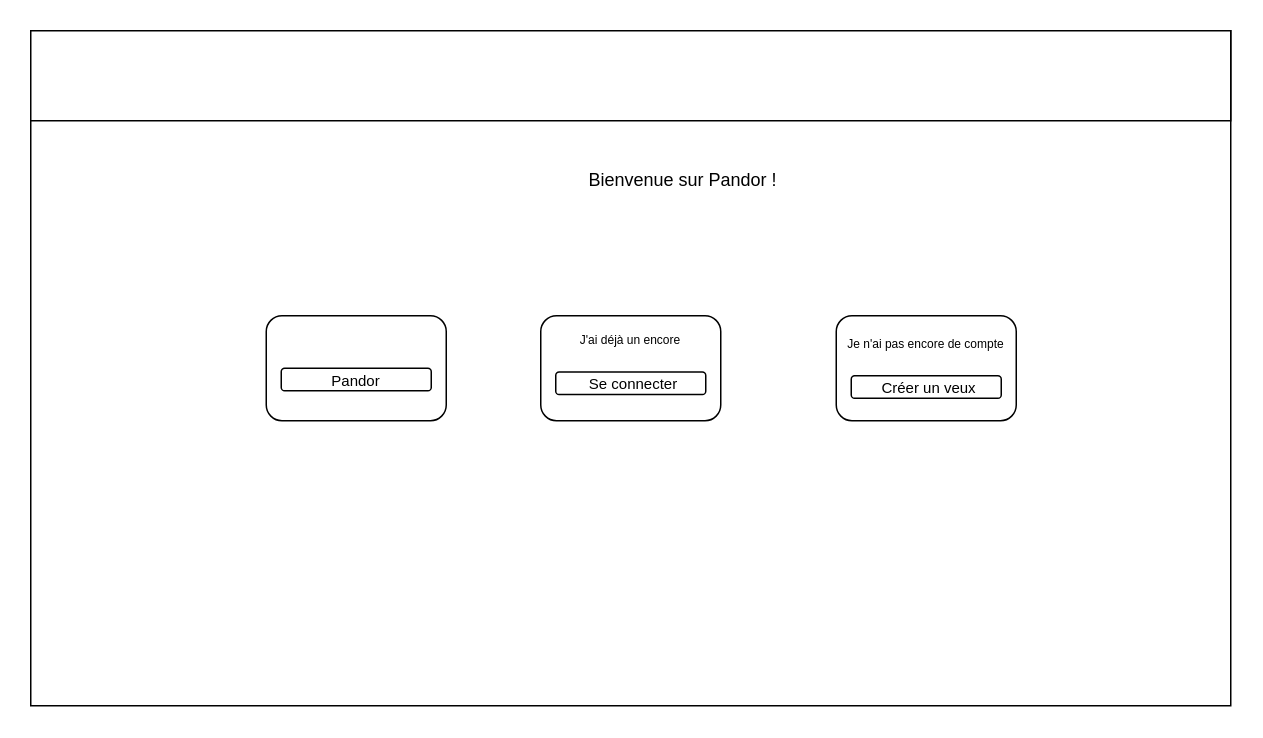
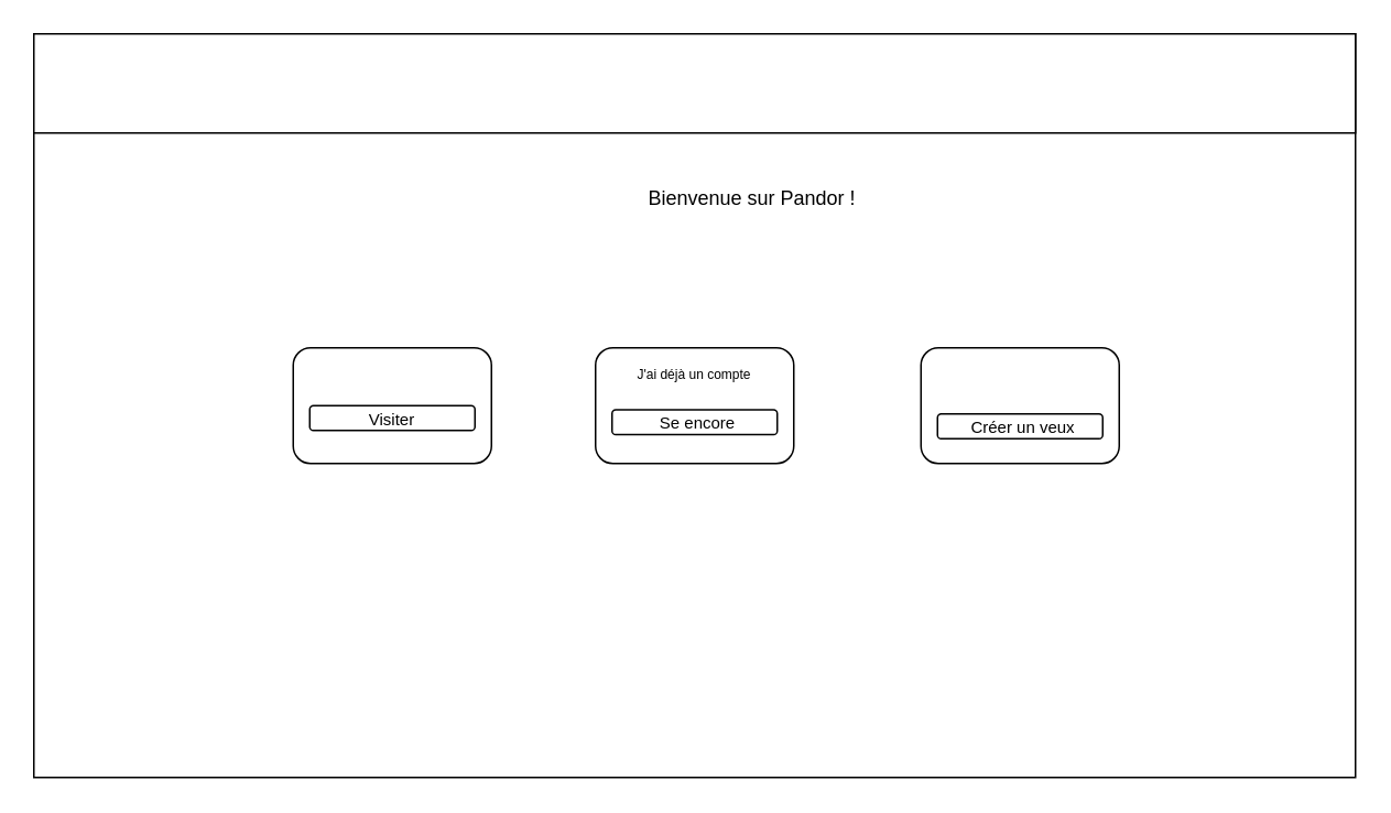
- <mxCell id="10" value="&lt;font style=&quot;font-size: 8px&quot;&gt;J'ai déjà un encore&lt;/font&gt;" style="text;html=1;strokeColor=none;fillColor=none;align=center;verticalAlign=middle;whiteSpace=wrap;rounded=0;" vertex="1" parent="1"><mxGeometry x="360" y="210" width="120" height="30" as="geometry" /></mxCell>
+ <mxCell id="10" value="&lt;font style=&quot;font-size: 8px&quot;&gt;J'ai déjà un compte&lt;/font&gt;" style="text;html=1;strokeColor=none;fillColor=none;align=center;verticalAlign=middle;whiteSpace=wrap;rounded=0;" vertex="1" parent="1"><mxGeometry x="360" y="210" width="120" height="30" as="geometry" /></mxCell>
- <mxCell id="13" value="&lt;font style=&quot;font-size: 8px&quot;&gt;Je n'ai pas encore de compte&lt;br&gt;&lt;/font&gt;" style="text;html=1;strokeColor=none;fillColor=none;align=center;verticalAlign=middle;whiteSpace=wrap;rounded=0;" vertex="1" parent="1"><mxGeometry x="557" y="212.5" width="120" height="30" as="geometry" /></mxCell>
- <mxCell id="9" value="&lt;font style=&quot;font-size: 10px&quot;&gt;Pandor&lt;/font&gt;" style="text;html=1;strokeColor=none;fillColor=none;align=center;verticalAlign=middle;whiteSpace=wrap;rounded=0;" vertex="1" parent="1"><mxGeometry x="217" y="242.5" width="40" height="20" as="geometry" /></mxCell>
+ <mxCell id="9" value="&lt;font style=&quot;font-size: 10px&quot;&gt;Visiter&lt;/font&gt;" style="text;html=1;strokeColor=none;fillColor=none;align=center;verticalAlign=middle;whiteSpace=wrap;rounded=0;" vertex="1" parent="1"><mxGeometry x="217" y="242.5" width="40" height="20" as="geometry" /></mxCell>
- <mxCell id="12" value="&lt;font style=&quot;font-size: 10px&quot;&gt;Se connecter&lt;br&gt;&lt;/font&gt;" style="text;html=1;strokeColor=none;fillColor=none;align=center;verticalAlign=middle;whiteSpace=wrap;rounded=0;" vertex="1" parent="1"><mxGeometry x="377" y="245" width="90" height="20" as="geometry" /></mxCell>
+ <mxCell id="12" value="&lt;font style=&quot;font-size: 10px&quot;&gt;Se encore&lt;br&gt;&lt;/font&gt;" style="text;html=1;strokeColor=none;fillColor=none;align=center;verticalAlign=middle;whiteSpace=wrap;rounded=0;" vertex="1" parent="1"><mxGeometry x="377" y="245" width="90" height="20" as="geometry" /></mxCell>
